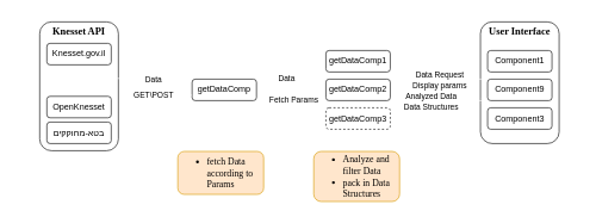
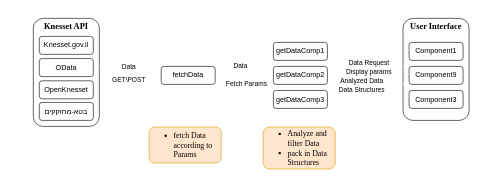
+ <mxCell id="18" value="OData" style="rounded=1;whiteSpace=wrap;html=1;" parent="1" vertex="1"><mxGeometry x="65" y="97" width="90" height="30" as="geometry" /></mxCell>
- <mxCell id="15" value="getDataComp" style="rounded=1;whiteSpace=wrap;html=1;" parent="1" vertex="1"><mxGeometry x="268" y="110" width="90" height="30" as="geometry" /></mxCell>
+ <mxCell id="15" value="fetchData" style="rounded=1;whiteSpace=wrap;html=1;" parent="1" vertex="1"><mxGeometry x="268" y="110" width="90" height="30" as="geometry" /></mxCell>
- <mxCell id="14" value="getDataComp3" style="rounded=1;whiteSpace=wrap;html=1;dashed=1;" parent="1" vertex="1"><mxGeometry x="455" y="150" width="90" height="30" as="geometry" /></mxCell>
+ <mxCell id="14" value="getDataComp3" style="rounded=1;whiteSpace=wrap;html=1;" parent="1" vertex="1"><mxGeometry x="455" y="150" width="90" height="30" as="geometry" /></mxCell>
